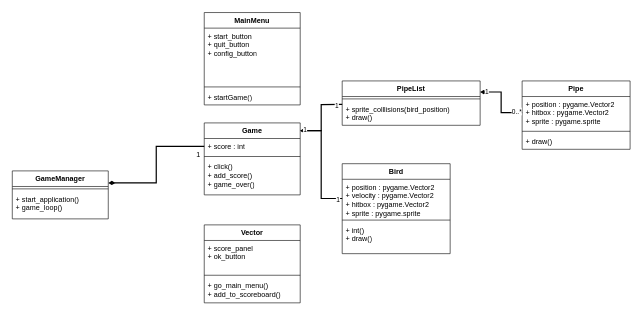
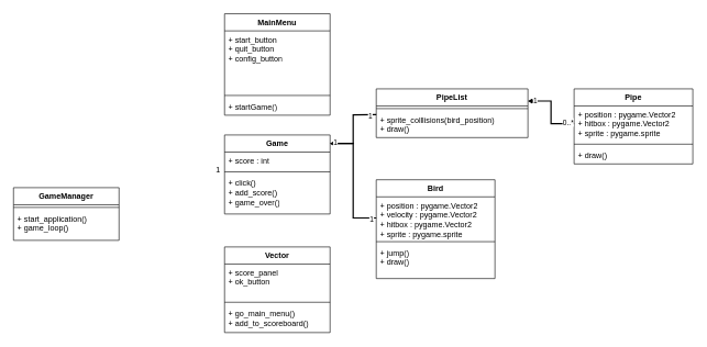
- <mxCell id="28" style="edgeStyle=orthogonalEdgeStyle;rounded=0;orthogonalLoop=1;jettySize=auto;html=1;exitX=0;exitY=0.5;exitDx=0;exitDy=0;entryX=1;entryY=0.25;entryDx=0;entryDy=0;strokeWidth=2;endArrow=diamondThin;endFill=1;" edge="1" parent="1" source="17" target="2"><mxGeometry relative="1" as="geometry" /></mxCell>
- <mxCell id="8" value="+ int()&lt;br&gt;+ draw()&lt;div&gt;&lt;div&gt;&lt;br&gt;&lt;/div&gt;&lt;/div&gt;" style="text;strokeColor=none;fillColor=none;align=left;verticalAlign=top;spacingLeft=4;spacingRight=4;overflow=hidden;rotatable=0;points=[[0,0.5],[1,0.5]];portConstraint=eastwest;whiteSpace=wrap;html=1;" vertex="1" parent="5"><mxGeometry y="98" width="180" height="52" as="geometry" /></mxCell>
+ <mxCell id="8" value="+ jump()&lt;br&gt;+ draw()&lt;div&gt;&lt;div&gt;&lt;br&gt;&lt;/div&gt;&lt;/div&gt;" style="text;strokeColor=none;fillColor=none;align=left;verticalAlign=top;spacingLeft=4;spacingRight=4;overflow=hidden;rotatable=0;points=[[0,0.5],[1,0.5]];portConstraint=eastwest;whiteSpace=wrap;html=1;" vertex="1" parent="5"><mxGeometry y="98" width="180" height="52" as="geometry" /></mxCell>
